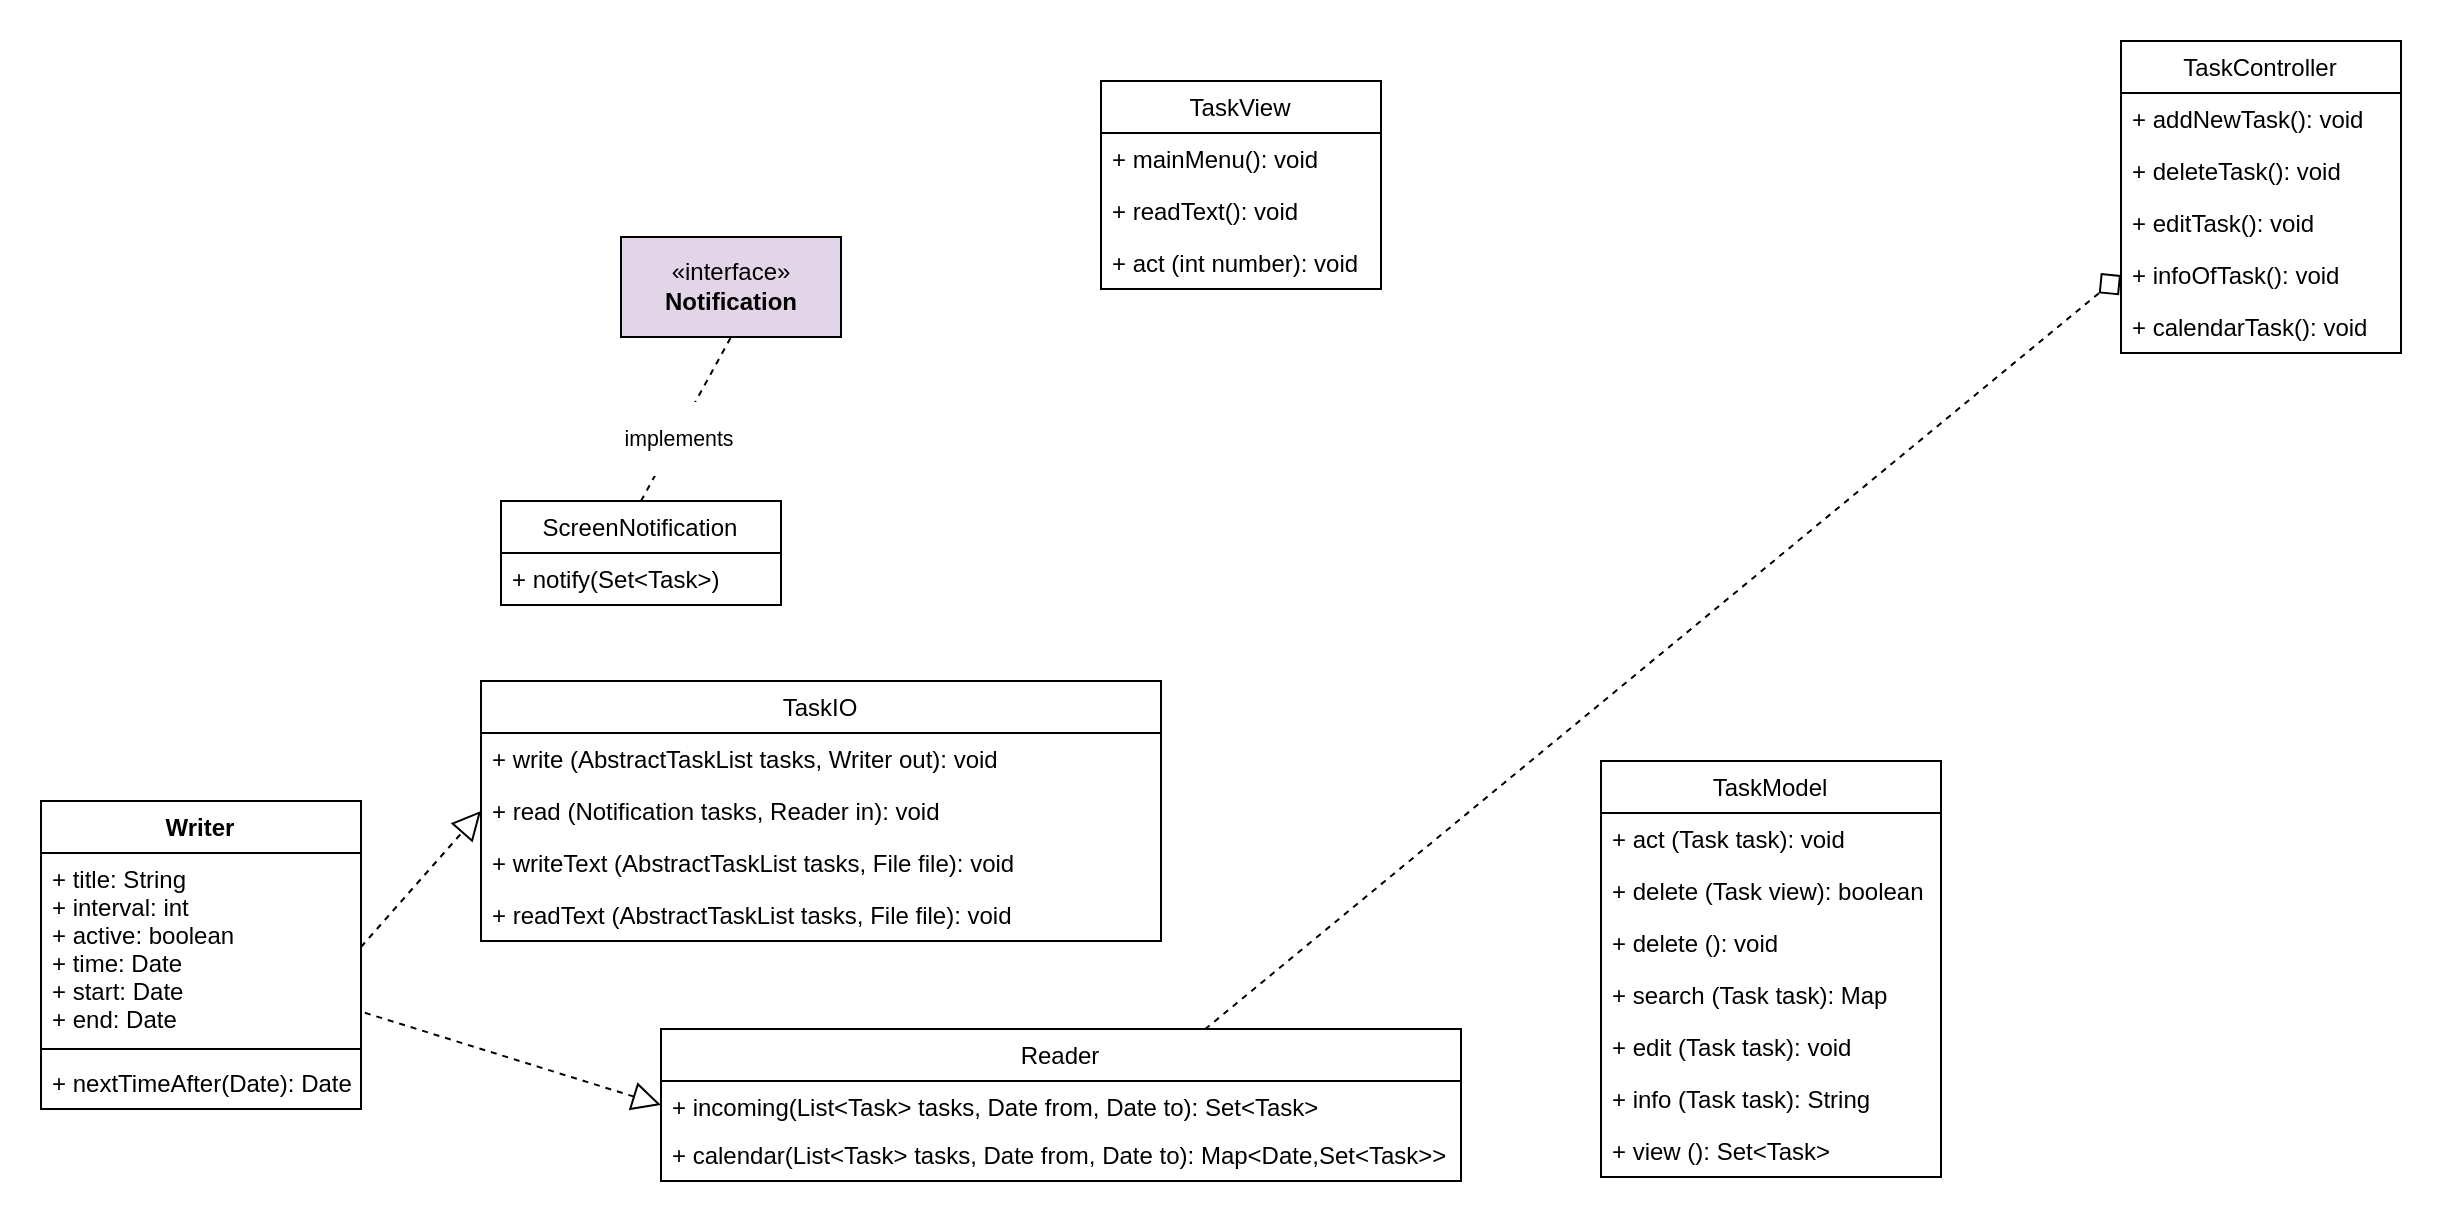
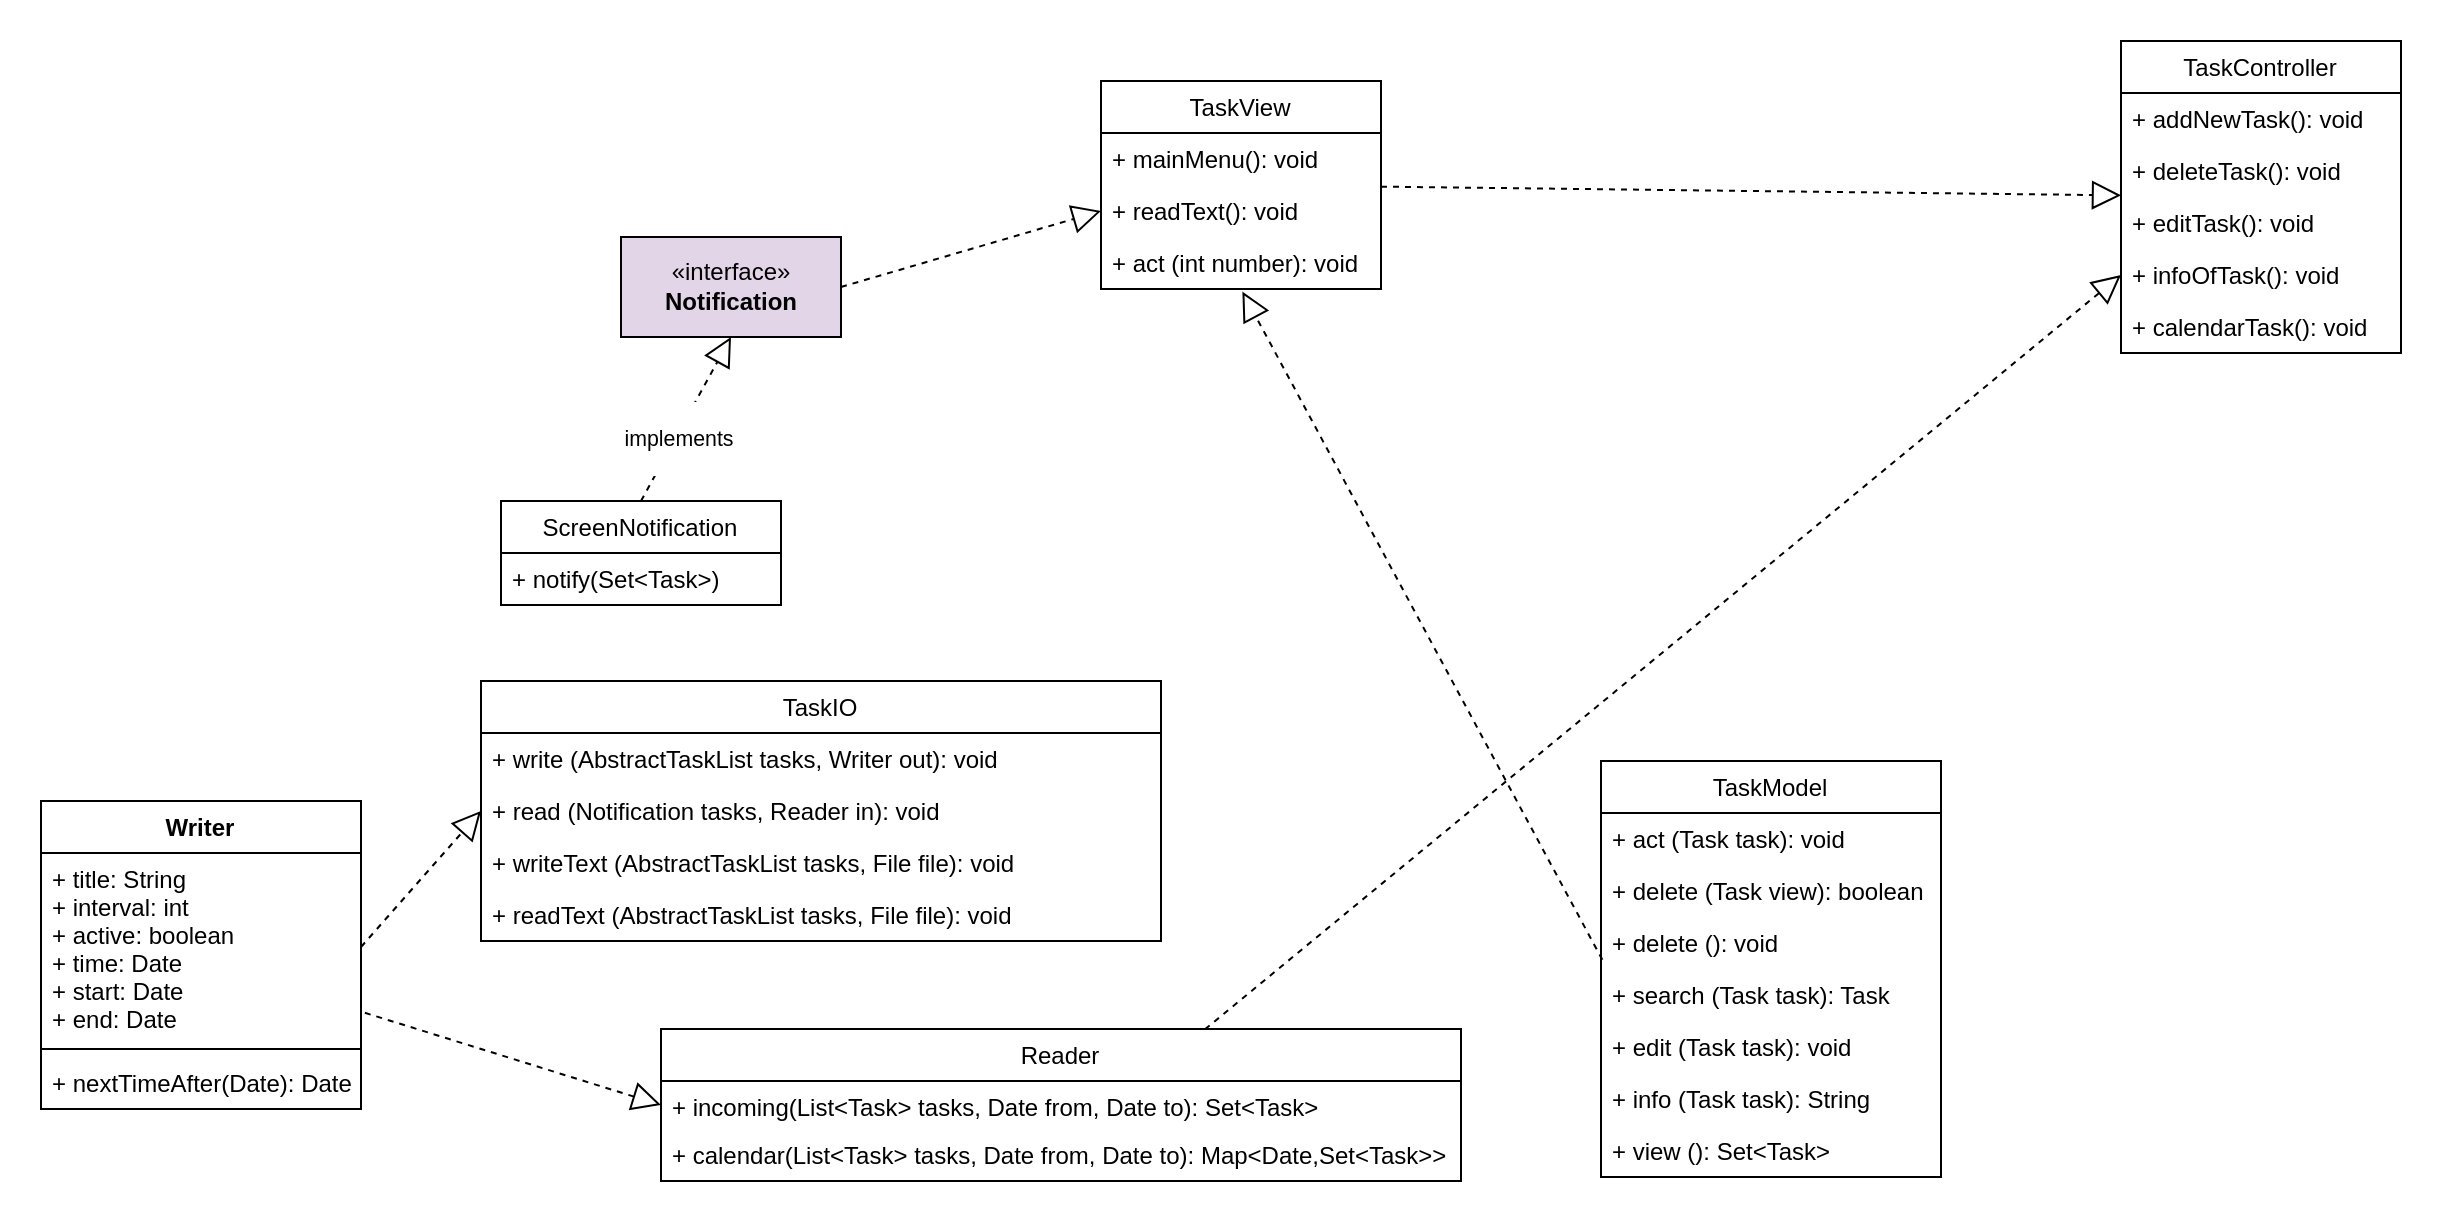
+ <mxCell id="37" value="" style="endArrow=block;dashed=1;endFill=0;endSize=12;html=1;" parent="1" source="25" target="19" edge="1"><mxGeometry width="160" relative="1" as="geometry"><mxPoint x="740" y="120" as="sourcePoint" /><mxPoint x="900" y="120" as="targetPoint" /></mxGeometry></mxCell>
+ <mxCell id="42" value="" style="endArrow=block;dashed=1;endFill=0;endSize=12;html=1;exitX=1;exitY=0.5;exitDx=0;exitDy=0;entryX=0;entryY=0.5;entryDx=0;entryDy=0;" edge="1" parent="1" source="6" target="27"><mxGeometry width="160" relative="1" as="geometry"><mxPoint x="410" y="91.5" as="sourcePoint" /><mxPoint x="570" y="91.5" as="targetPoint" /></mxGeometry></mxCell>
- <mxCell id="39" value="" style="endArrow=diamond;dashed=1;endFill=0;endSize=12;html=1;entryX=0;entryY=0.5;entryDx=0;entryDy=0;exitX=0.68;exitY=0.002;exitDx=0;exitDy=0;exitPerimeter=0;" parent="1" source="7" target="23" edge="1"><mxGeometry width="160" relative="1" as="geometry"><mxPoint x="750" y="490" as="sourcePoint" /><mxPoint x="910" y="300" as="targetPoint" /></mxGeometry></mxCell>
+ <mxCell id="39" value="" style="endArrow=block;dashed=1;endFill=0;endSize=12;html=1;entryX=0;entryY=0.5;entryDx=0;entryDy=0;exitX=0.68;exitY=0.002;exitDx=0;exitDy=0;exitPerimeter=0;" parent="1" source="7" target="23" edge="1"><mxGeometry width="160" relative="1" as="geometry"><mxPoint x="750" y="490" as="sourcePoint" /><mxPoint x="910" y="300" as="targetPoint" /></mxGeometry></mxCell>
- <mxCell id="17" value="" style="endArrow=none;dashed=1;endFill=0;endSize=12;html=1;exitX=0.5;exitY=0;exitDx=0;exitDy=0;entryX=0.5;entryY=1;entryDx=0;entryDy=0;" parent="1" source="15" target="6" edge="1"><mxGeometry width="160" relative="1" as="geometry"><mxPoint x="110" y="260" as="sourcePoint" /><mxPoint x="270" y="260" as="targetPoint" /></mxGeometry></mxCell>
+ <mxCell id="17" value="" style="endArrow=block;dashed=1;endFill=0;endSize=12;html=1;exitX=0.5;exitY=0;exitDx=0;exitDy=0;entryX=0.5;entryY=1;entryDx=0;entryDy=0;" parent="1" source="15" target="6" edge="1"><mxGeometry width="160" relative="1" as="geometry"><mxPoint x="110" y="260" as="sourcePoint" /><mxPoint x="270" y="260" as="targetPoint" /></mxGeometry></mxCell>
+ <mxCell id="38" value="" style="endArrow=block;dashed=1;endFill=0;endSize=12;html=1;exitX=0.004;exitY=0.824;exitDx=0;exitDy=0;exitPerimeter=0;entryX=0.505;entryY=1.05;entryDx=0;entryDy=0;entryPerimeter=0;" parent="1" source="32" target="28" edge="1"><mxGeometry width="160" relative="1" as="geometry"><mxPoint x="1010" y="400" as="sourcePoint" /><mxPoint x="1170" y="400" as="targetPoint" /></mxGeometry></mxCell>
- <mxCell id="33" value="+ search (Task task): Map" style="text;strokeColor=none;fillColor=none;align=left;verticalAlign=top;spacingLeft=4;spacingRight=4;overflow=hidden;rotatable=0;points=[[0,0.5],[1,0.5]];portConstraint=eastwest;" parent="29" vertex="1"><mxGeometry y="104" width="170" height="26" as="geometry" /></mxCell>
+ <mxCell id="33" value="+ search (Task task): Task" style="text;strokeColor=none;fillColor=none;align=left;verticalAlign=top;spacingLeft=4;spacingRight=4;overflow=hidden;rotatable=0;points=[[0,0.5],[1,0.5]];portConstraint=eastwest;" parent="29" vertex="1"><mxGeometry y="104" width="170" height="26" as="geometry" /></mxCell>
